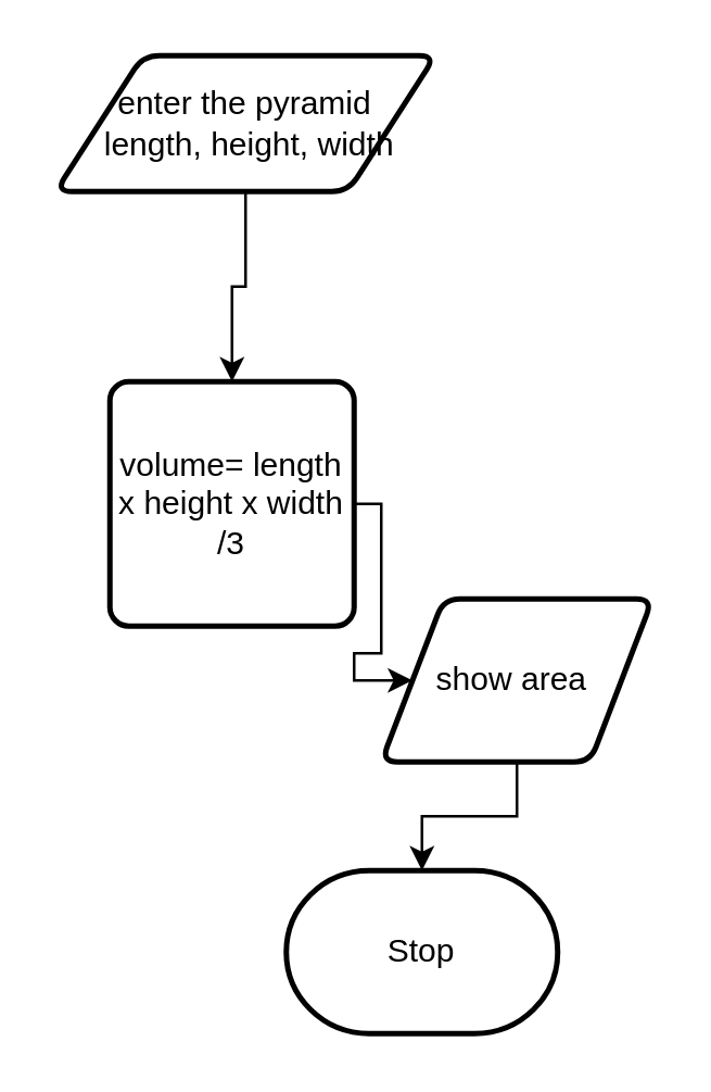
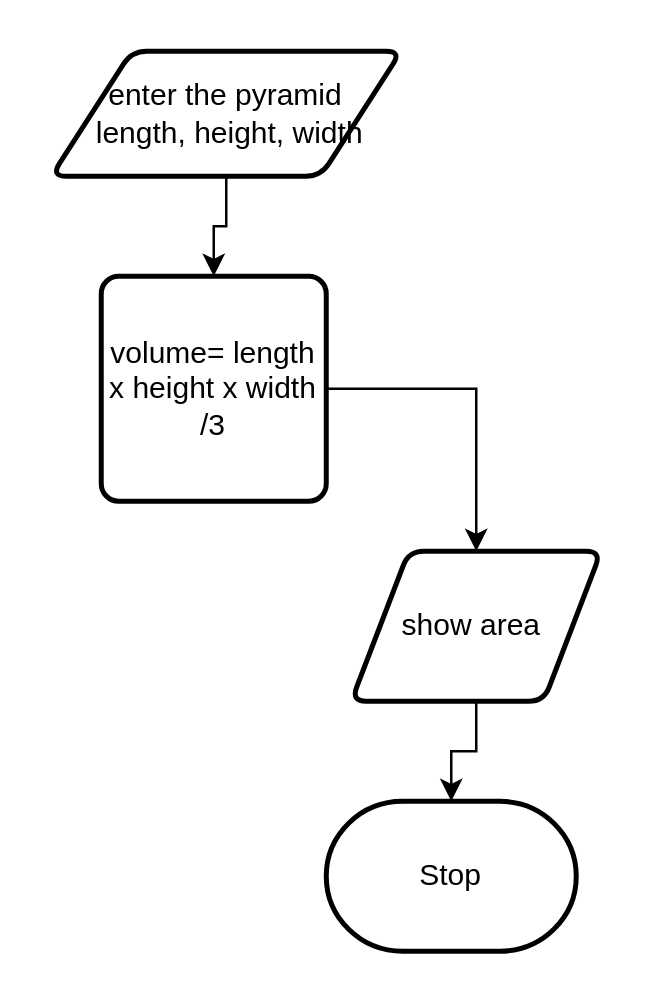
- <mxCell id="6" value="volume= length x height x width /3" style="rounded=1;whiteSpace=wrap;html=1;absoluteArcSize=1;arcSize=14;strokeWidth=2;fillColor=none;gradientColor=default;" parent="1" vertex="1"><mxGeometry x="40" y="140" width="90" height="90" as="geometry" /></mxCell>
+ <mxCell id="6" value="volume= length x height x width /3" style="rounded=1;whiteSpace=wrap;html=1;absoluteArcSize=1;arcSize=14;strokeWidth=2;fillColor=none;gradientColor=default;" parent="1" vertex="1"><mxGeometry x="40" y="110" width="90" height="90" as="geometry" /></mxCell>
- <mxCell id="2" value="Stop" style="strokeWidth=2;html=1;shape=mxgraph.flowchart.terminator;whiteSpace=wrap;" parent="1" vertex="1"><mxGeometry x="105" y="320" width="100" height="60" as="geometry" /></mxCell>
+ <mxCell id="2" value="Stop" style="strokeWidth=2;html=1;shape=mxgraph.flowchart.terminator;whiteSpace=wrap;" parent="1" vertex="1"><mxGeometry x="130" y="320" width="100" height="60" as="geometry" /></mxCell>
